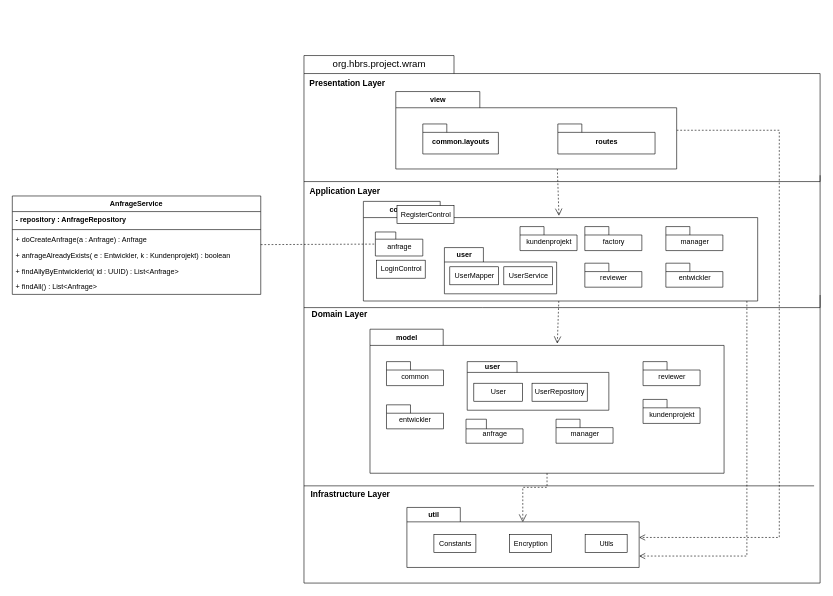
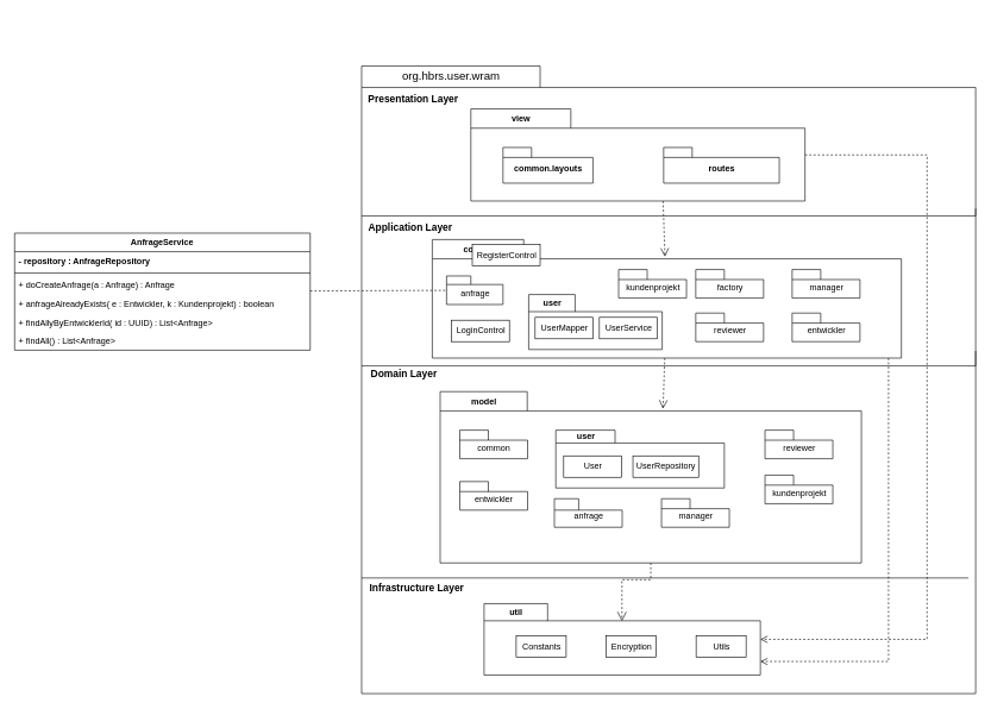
- <mxCell id="2" value="&lt;p style=&quot;font-weight: normal ; line-height: 18px&quot;&gt;&lt;span style=&quot;background-color: rgb(255 , 255 , 255)&quot;&gt;&lt;font style=&quot;font-size: 16px&quot;&gt;org.hbrs.project.wram&lt;/font&gt;&lt;/span&gt;&lt;/p&gt;" style="shape=folder;fontStyle=1;tabWidth=250;tabHeight=30;tabPosition=left;html=1;boundedLbl=1;labelInHeader=1;container=1;collapsible=0;recursiveResize=0;fillColor=none;" parent="1" vertex="1"><mxGeometry x="506" y="92" width="860" height="879" as="geometry" /></mxCell>
+ <mxCell id="2" value="&lt;p style=&quot;font-weight: normal ; line-height: 18px&quot;&gt;&lt;span style=&quot;background-color: rgb(255 , 255 , 255)&quot;&gt;&lt;font style=&quot;font-size: 16px&quot;&gt;org.hbrs.user.wram&lt;/font&gt;&lt;/span&gt;&lt;/p&gt;" style="shape=folder;fontStyle=1;tabWidth=250;tabHeight=30;tabPosition=left;html=1;boundedLbl=1;labelInHeader=1;container=1;collapsible=0;recursiveResize=0;fillColor=none;" parent="1" vertex="1"><mxGeometry x="506" y="92" width="860" height="879" as="geometry" /></mxCell>
- <mxCell id="23" value="LoginControl" style="html=1;" parent="14" vertex="1"><mxGeometry x="22" y="98" width="81" height="30" as="geometry" /></mxCell>
+ <mxCell id="23" value="LoginControl" style="html=1;" parent="14" vertex="1"><mxGeometry x="27" y="113.0" width="81" height="30" as="geometry" /></mxCell>
